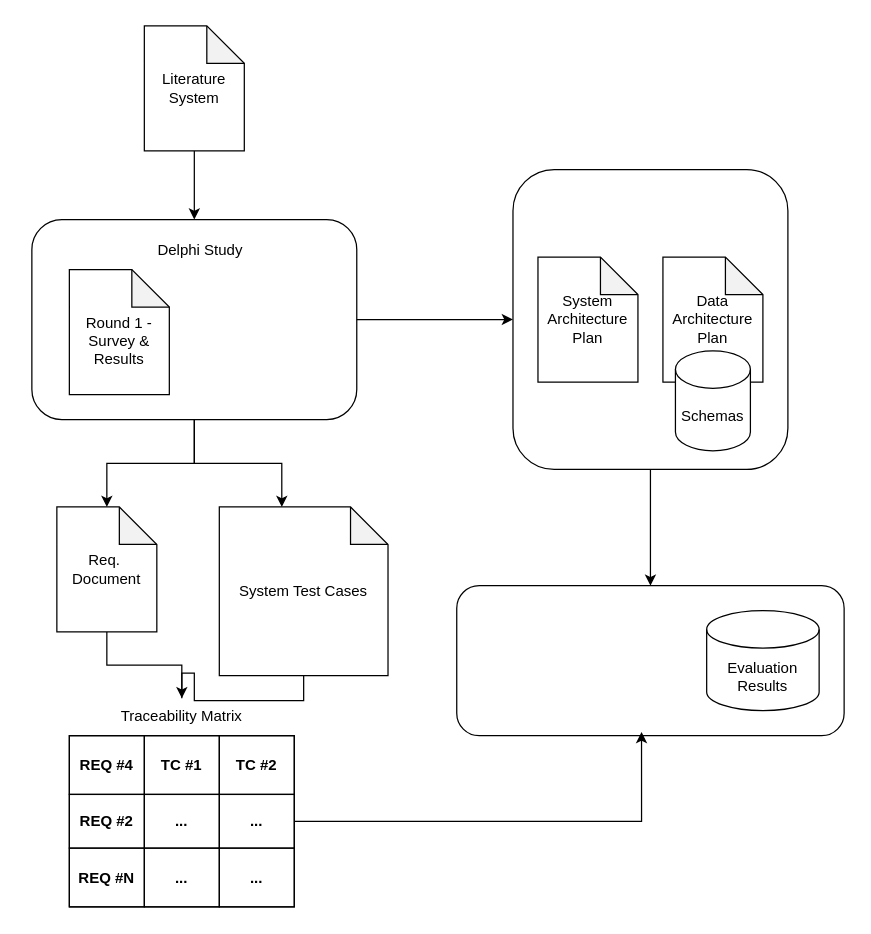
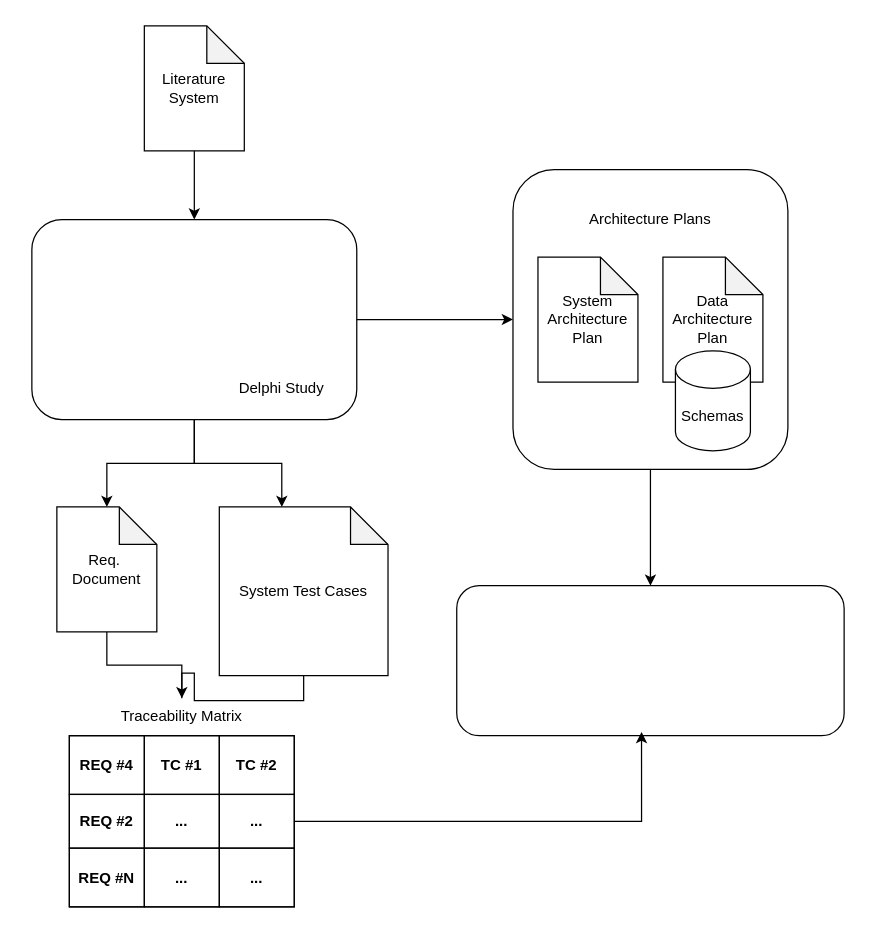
+ <mxCell id="30" value="Architecture Plans" style="text;html=1;align=center;verticalAlign=middle;whiteSpace=wrap;rounded=0;" vertex="1" parent="28"><mxGeometry x="44.815" y="16" width="130.37" height="48" as="geometry" /></mxCell>
- <mxCell id="6" value="Delphi Study" style="text;html=1;align=center;verticalAlign=middle;whiteSpace=wrap;rounded=0;" vertex="1" parent="4"><mxGeometry x="85" y="10" width="100" height="30" as="geometry" /></mxCell>
+ <mxCell id="6" value="Delphi Study" style="text;html=1;align=center;verticalAlign=middle;whiteSpace=wrap;rounded=0;" vertex="1" parent="4"><mxGeometry x="150" y="120" width="100" height="30" as="geometry" /></mxCell>
- <mxCell id="7" value="&lt;br&gt;Round 1 -&lt;div&gt;Survey &amp;amp; Results&lt;/div&gt;" style="shape=note;whiteSpace=wrap;html=1;backgroundOutline=1;darkOpacity=0.05;" vertex="1" parent="4"><mxGeometry x="30" y="40" width="80" height="100" as="geometry" /></mxCell>
- <mxCell id="38" value="Evaluation Results" style="shape=cylinder3;whiteSpace=wrap;html=1;boundedLbl=1;backgroundOutline=1;size=15;" vertex="1" parent="36"><mxGeometry x="200" y="20" width="90" height="80" as="geometry" /></mxCell>
